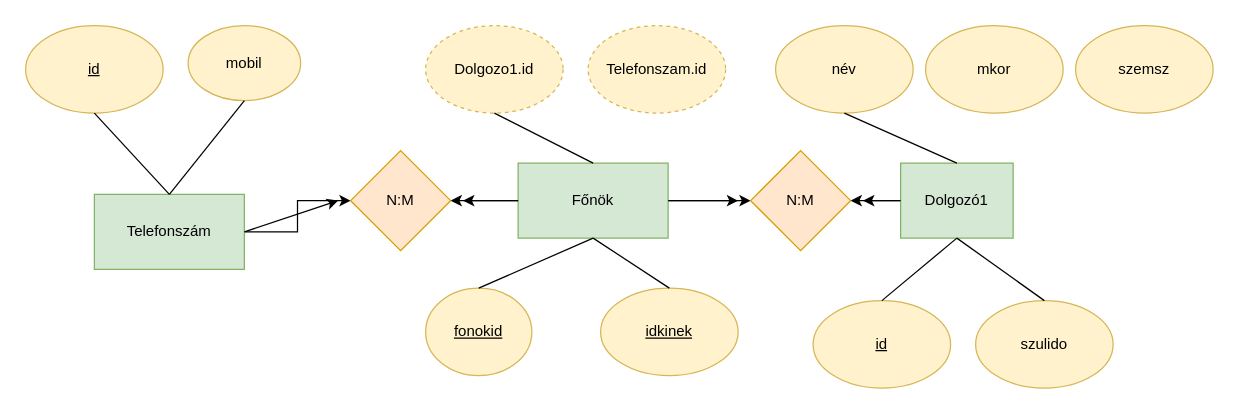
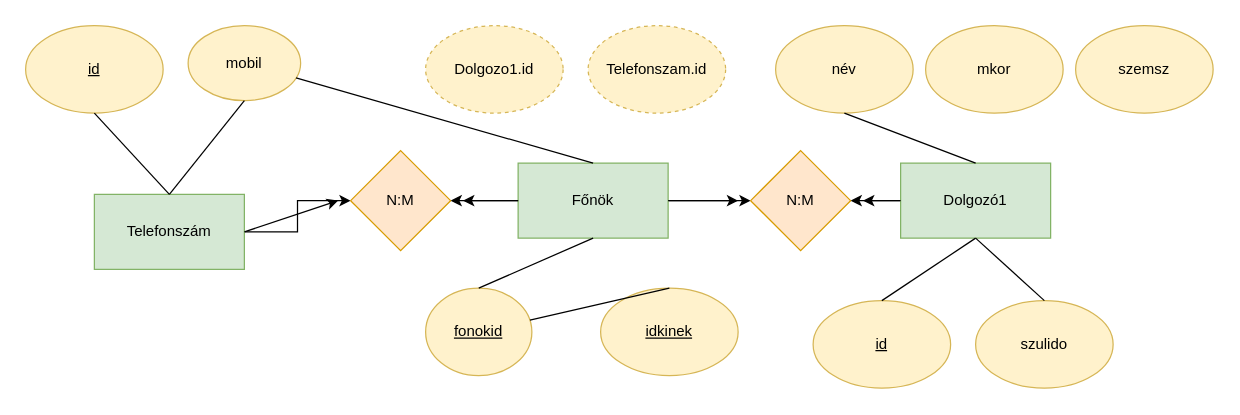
- <mxCell id="33" value="" style="endArrow=none;html=1;rounded=0;entryX=0.5;entryY=1;entryDx=0;entryDy=0;exitX=0.5;exitY=0;exitDx=0;exitDy=0;" edge="1" parent="1" source="8" target="31"><mxGeometry width="50" height="50" relative="1" as="geometry"><mxPoint x="490" y="150" as="sourcePoint" /><mxPoint x="540" y="100" as="targetPoint" /></mxGeometry></mxCell>
+ <mxCell id="33" value="" style="endArrow=none;html=1;rounded=0;exitX=0.5;exitY=0;exitDx=0;exitDy=0;" edge="1" parent="1" source="8" target="9"><mxGeometry width="50" height="50" relative="1" as="geometry"><mxPoint x="490" y="150" as="sourcePoint" /><mxPoint x="540" y="100" as="targetPoint" /></mxGeometry></mxCell>
- <mxCell id="6" value="Dolgozó1" style="rounded=0;whiteSpace=wrap;html=1;fillColor=#d5e8d4;strokeColor=#82b366;" parent="1" vertex="1"><mxGeometry x="720" y="130" width="90" height="60" as="geometry" /></mxCell>
+ <mxCell id="6" value="Dolgozó1" style="rounded=0;whiteSpace=wrap;html=1;fillColor=#d5e8d4;strokeColor=#82b366;" parent="1" vertex="1"><mxGeometry x="720" y="130" width="120" height="60" as="geometry" /></mxCell>
- <mxCell id="23" value="" style="endArrow=none;html=1;rounded=0;entryX=0.5;entryY=1;entryDx=0;entryDy=0;exitX=0.5;exitY=0;exitDx=0;exitDy=0;" parent="1" source="19" target="8" edge="1"><mxGeometry width="50" height="50" relative="1" as="geometry"><mxPoint x="420" y="200" as="sourcePoint" /><mxPoint x="470" y="150" as="targetPoint" /></mxGeometry></mxCell>
+ <mxCell id="23" value="" style="endArrow=none;html=1;rounded=0;exitX=0.5;exitY=0;exitDx=0;exitDy=0;" parent="1" source="19" target="18" edge="1"><mxGeometry width="50" height="50" relative="1" as="geometry"><mxPoint x="420" y="200" as="sourcePoint" /><mxPoint x="470" y="150" as="targetPoint" /></mxGeometry></mxCell>
